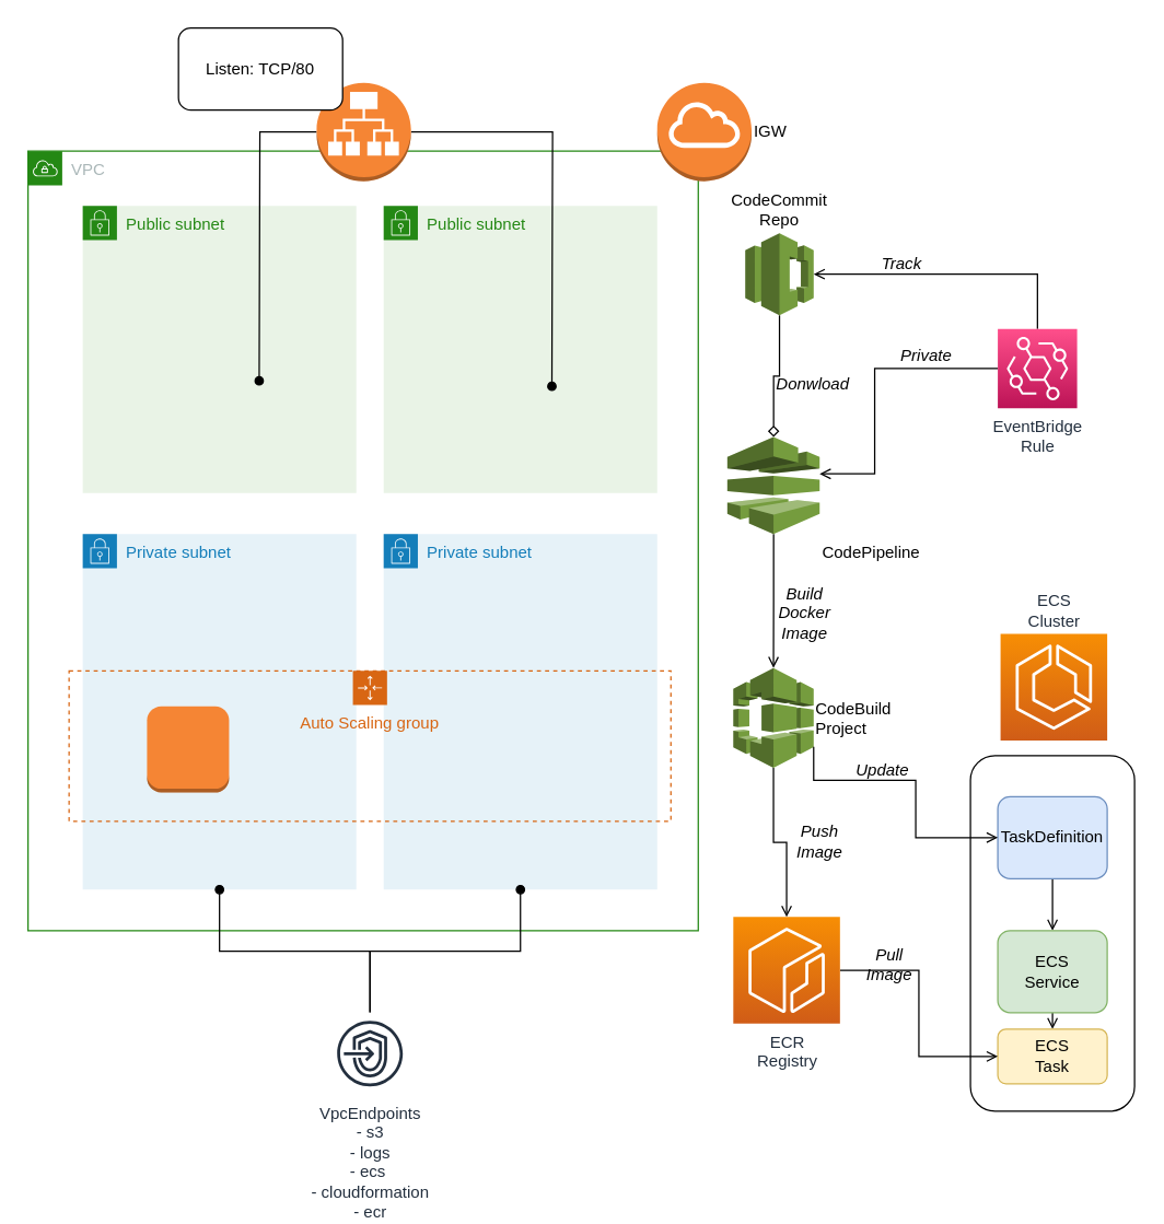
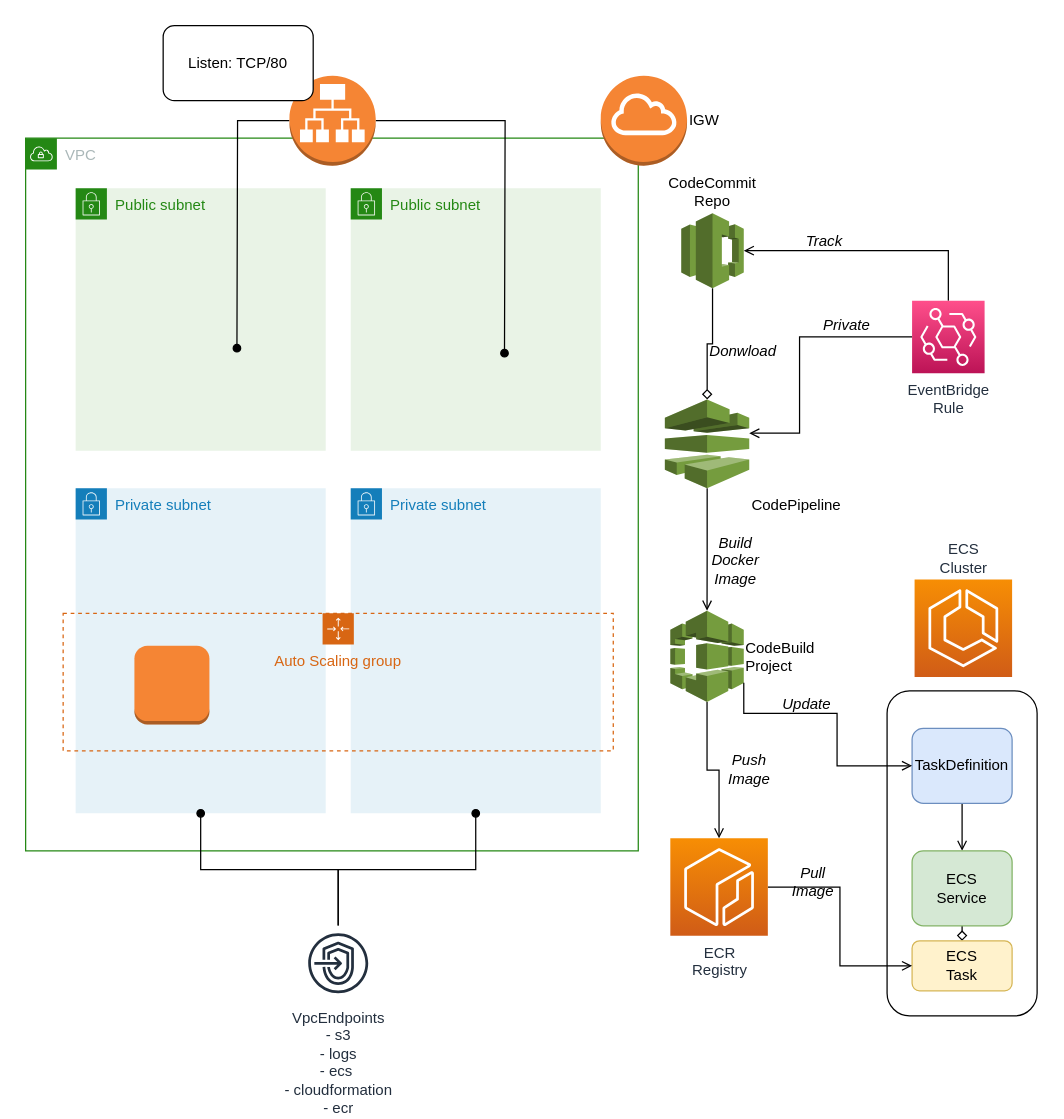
- <mxCell id="27" style="edgeStyle=orthogonalEdgeStyle;rounded=0;orthogonalLoop=1;jettySize=auto;html=1;exitX=0.5;exitY=1;exitDx=0;exitDy=0;entryX=0.5;entryY=0;entryDx=0;entryDy=0;endArrow=open;endFill=0;" edge="1" parent="1" source="28" target="29"><mxGeometry relative="1" as="geometry" /></mxCell>
+ <mxCell id="27" style="edgeStyle=orthogonalEdgeStyle;rounded=0;orthogonalLoop=1;jettySize=auto;html=1;exitX=0.5;exitY=1;exitDx=0;exitDy=0;entryX=0.5;entryY=0;entryDx=0;entryDy=0;endArrow=diamond;endFill=0;" edge="1" parent="1" source="28" target="29"><mxGeometry relative="1" as="geometry" /></mxCell>
